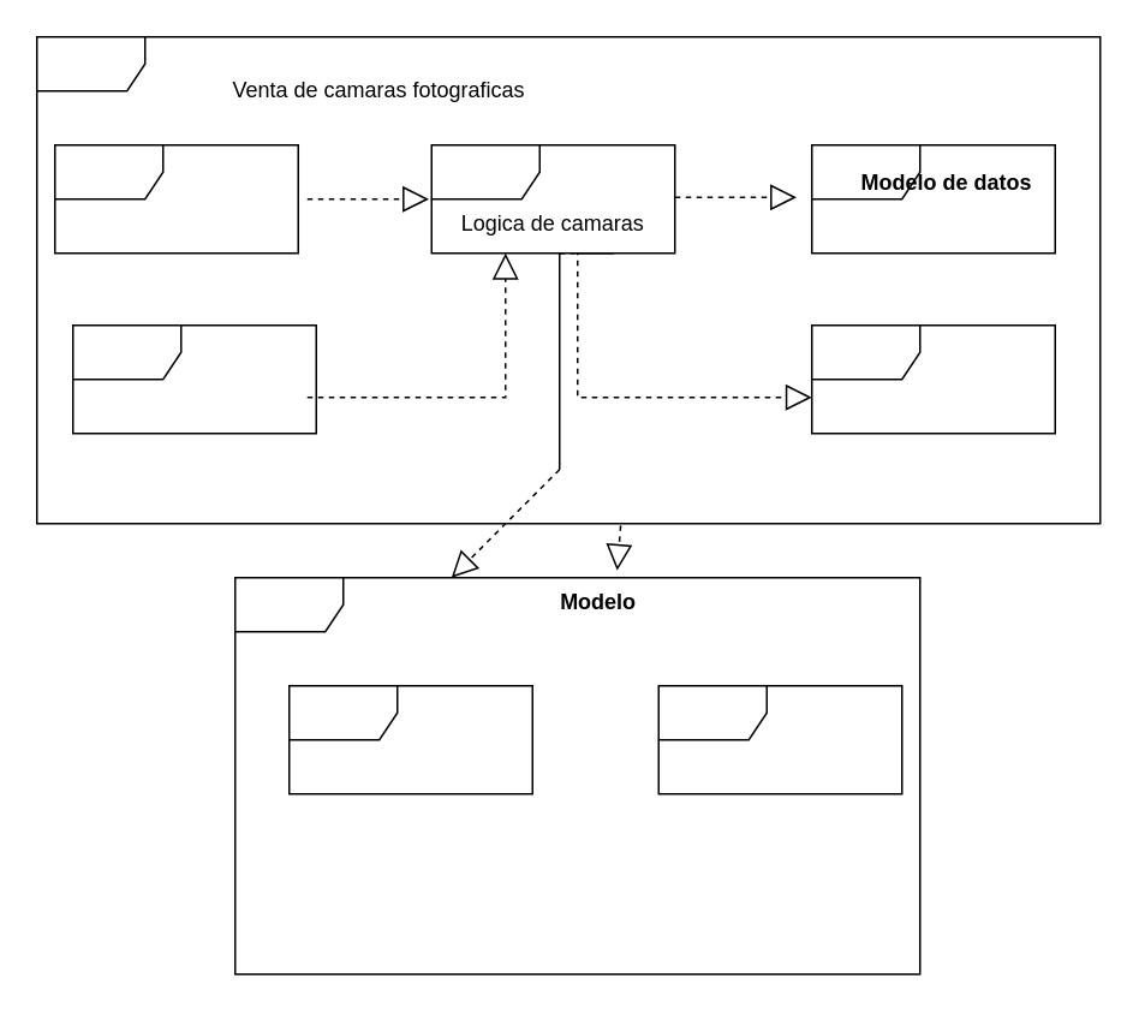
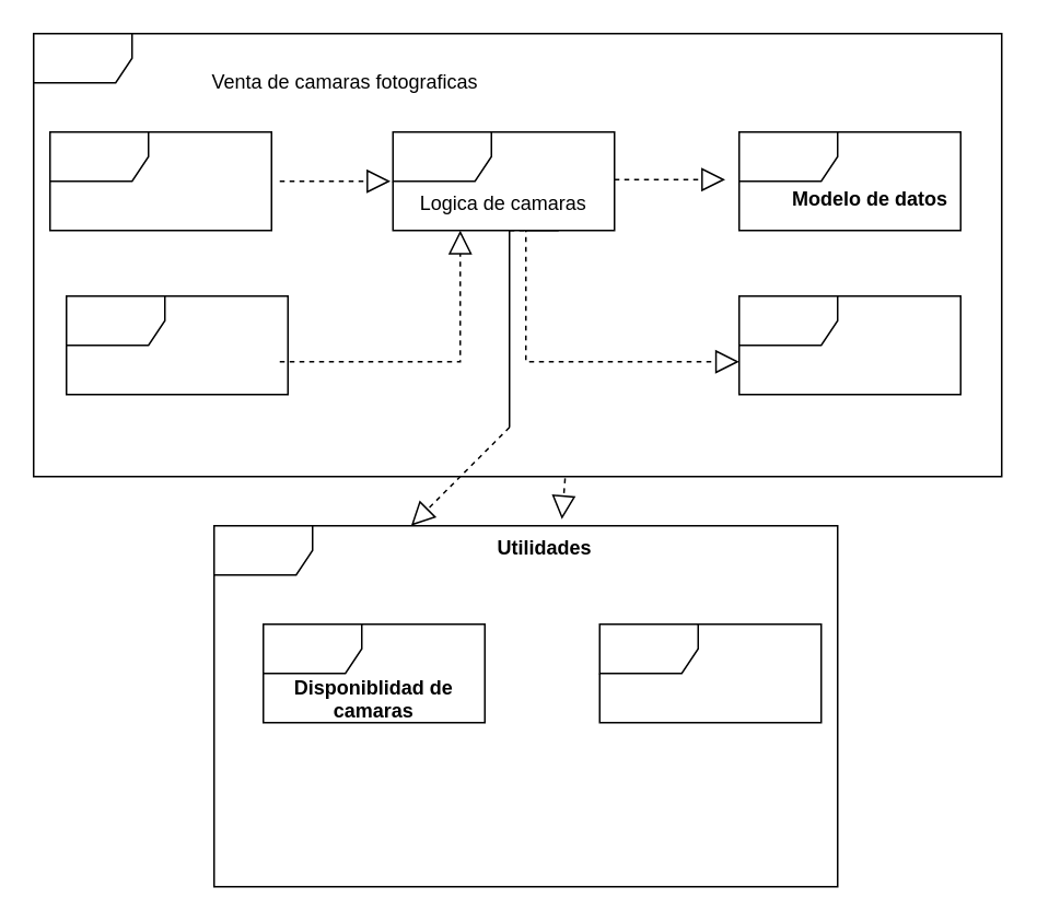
- <mxCell id="21" value="Modelo de datos&#10;" style="text;align=center;fontStyle=1;verticalAlign=middle;spacingLeft=3;spacingRight=3;strokeColor=none;rotatable=0;points=[[0,0.5],[1,0.5]];portConstraint=eastwest;" vertex="1" parent="1"><mxGeometry x="485" y="94" width="80" height="26" as="geometry" /></mxCell>
+ <mxCell id="21" value="Modelo de datos&#10;" style="text;align=center;fontStyle=1;verticalAlign=middle;spacingLeft=3;spacingRight=3;strokeColor=none;rotatable=0;points=[[0,0.5],[1,0.5]];portConstraint=eastwest;" vertex="1" parent="1"><mxGeometry x="490" y="114" width="80" height="26" as="geometry" /></mxCell>
- <mxCell id="15" value="Modelo" style="text;align=center;fontStyle=1;verticalAlign=middle;spacingLeft=3;spacingRight=3;strokeColor=none;rotatable=0;points=[[0,0.5],[1,0.5]];portConstraint=eastwest;" vertex="1" parent="1"><mxGeometry x="260" y="320" width="143.5" height="26" as="geometry" /></mxCell>
+ <mxCell id="15" value="Utilidades" style="text;align=center;fontStyle=1;verticalAlign=middle;spacingLeft=3;spacingRight=3;strokeColor=none;rotatable=0;points=[[0,0.5],[1,0.5]];portConstraint=eastwest;" vertex="1" parent="1"><mxGeometry x="260" y="320" width="143.5" height="26" as="geometry" /></mxCell>
+ <mxCell id="17" value="Disponiblidad de&#10;camaras" style="text;align=center;fontStyle=1;verticalAlign=middle;spacingLeft=3;spacingRight=3;strokeColor=none;rotatable=0;points=[[0,0.5],[1,0.5]];portConstraint=eastwest;" vertex="1" parent="1"><mxGeometry x="187.5" y="412" width="80" height="26" as="geometry" /></mxCell>
